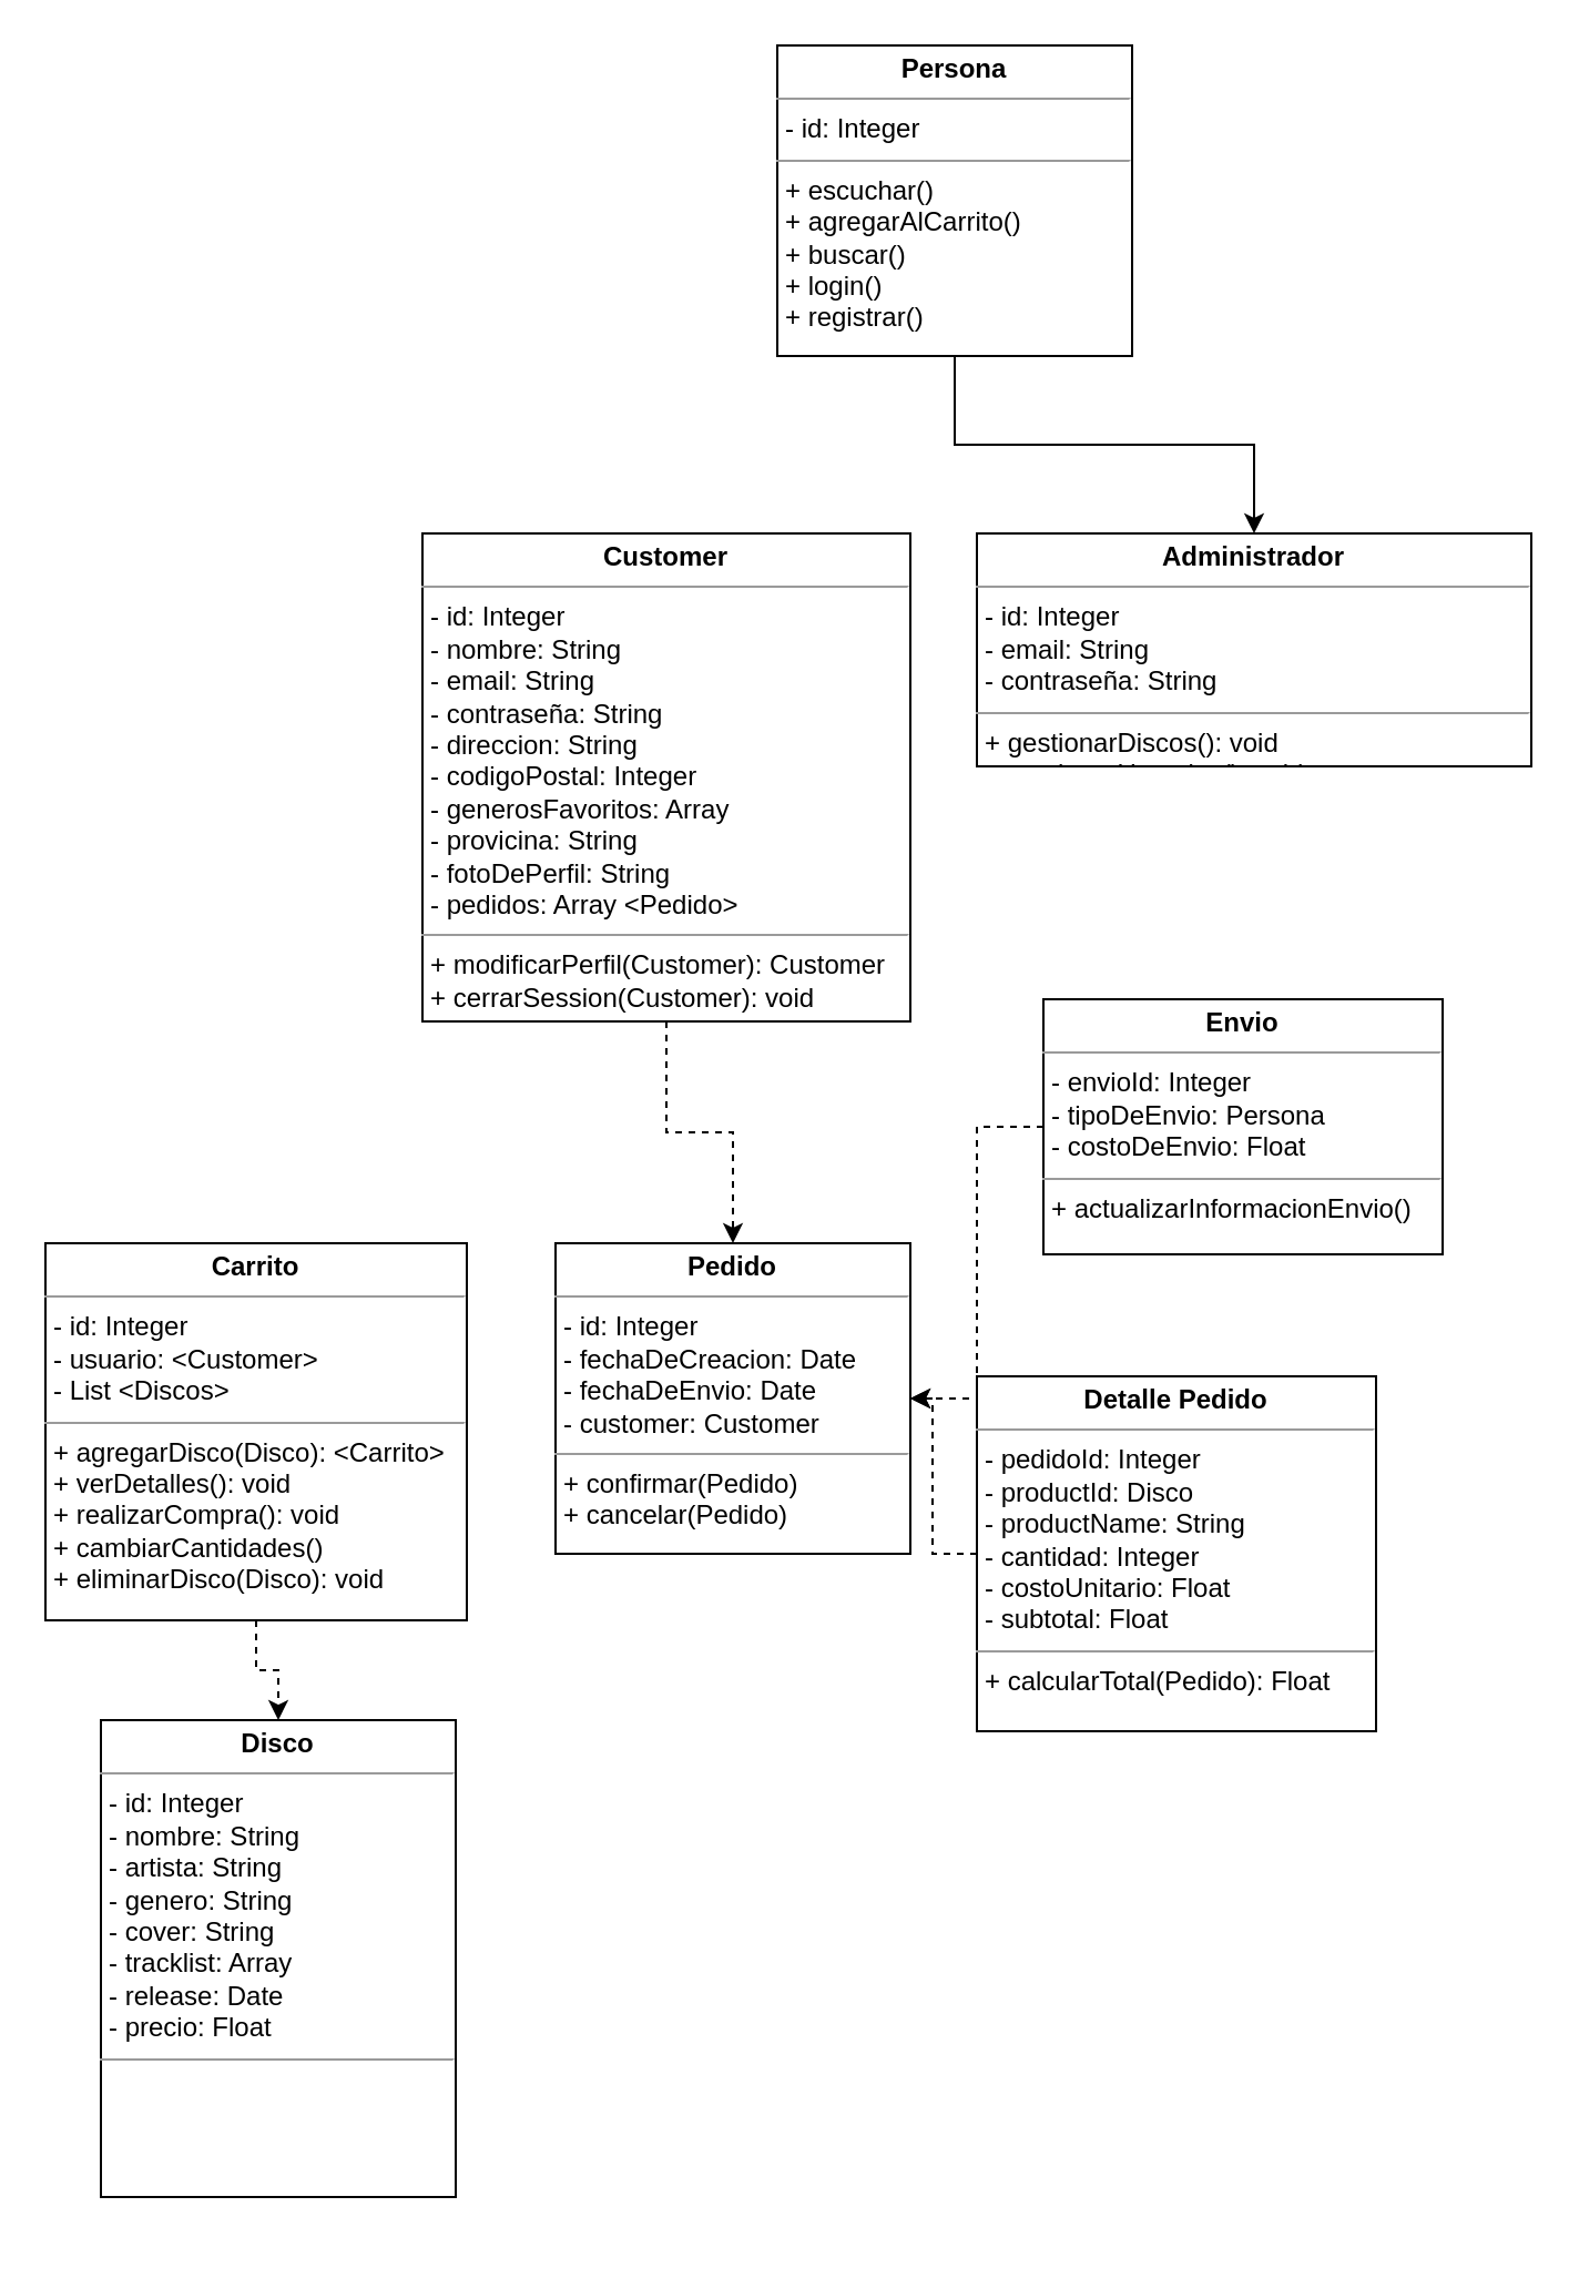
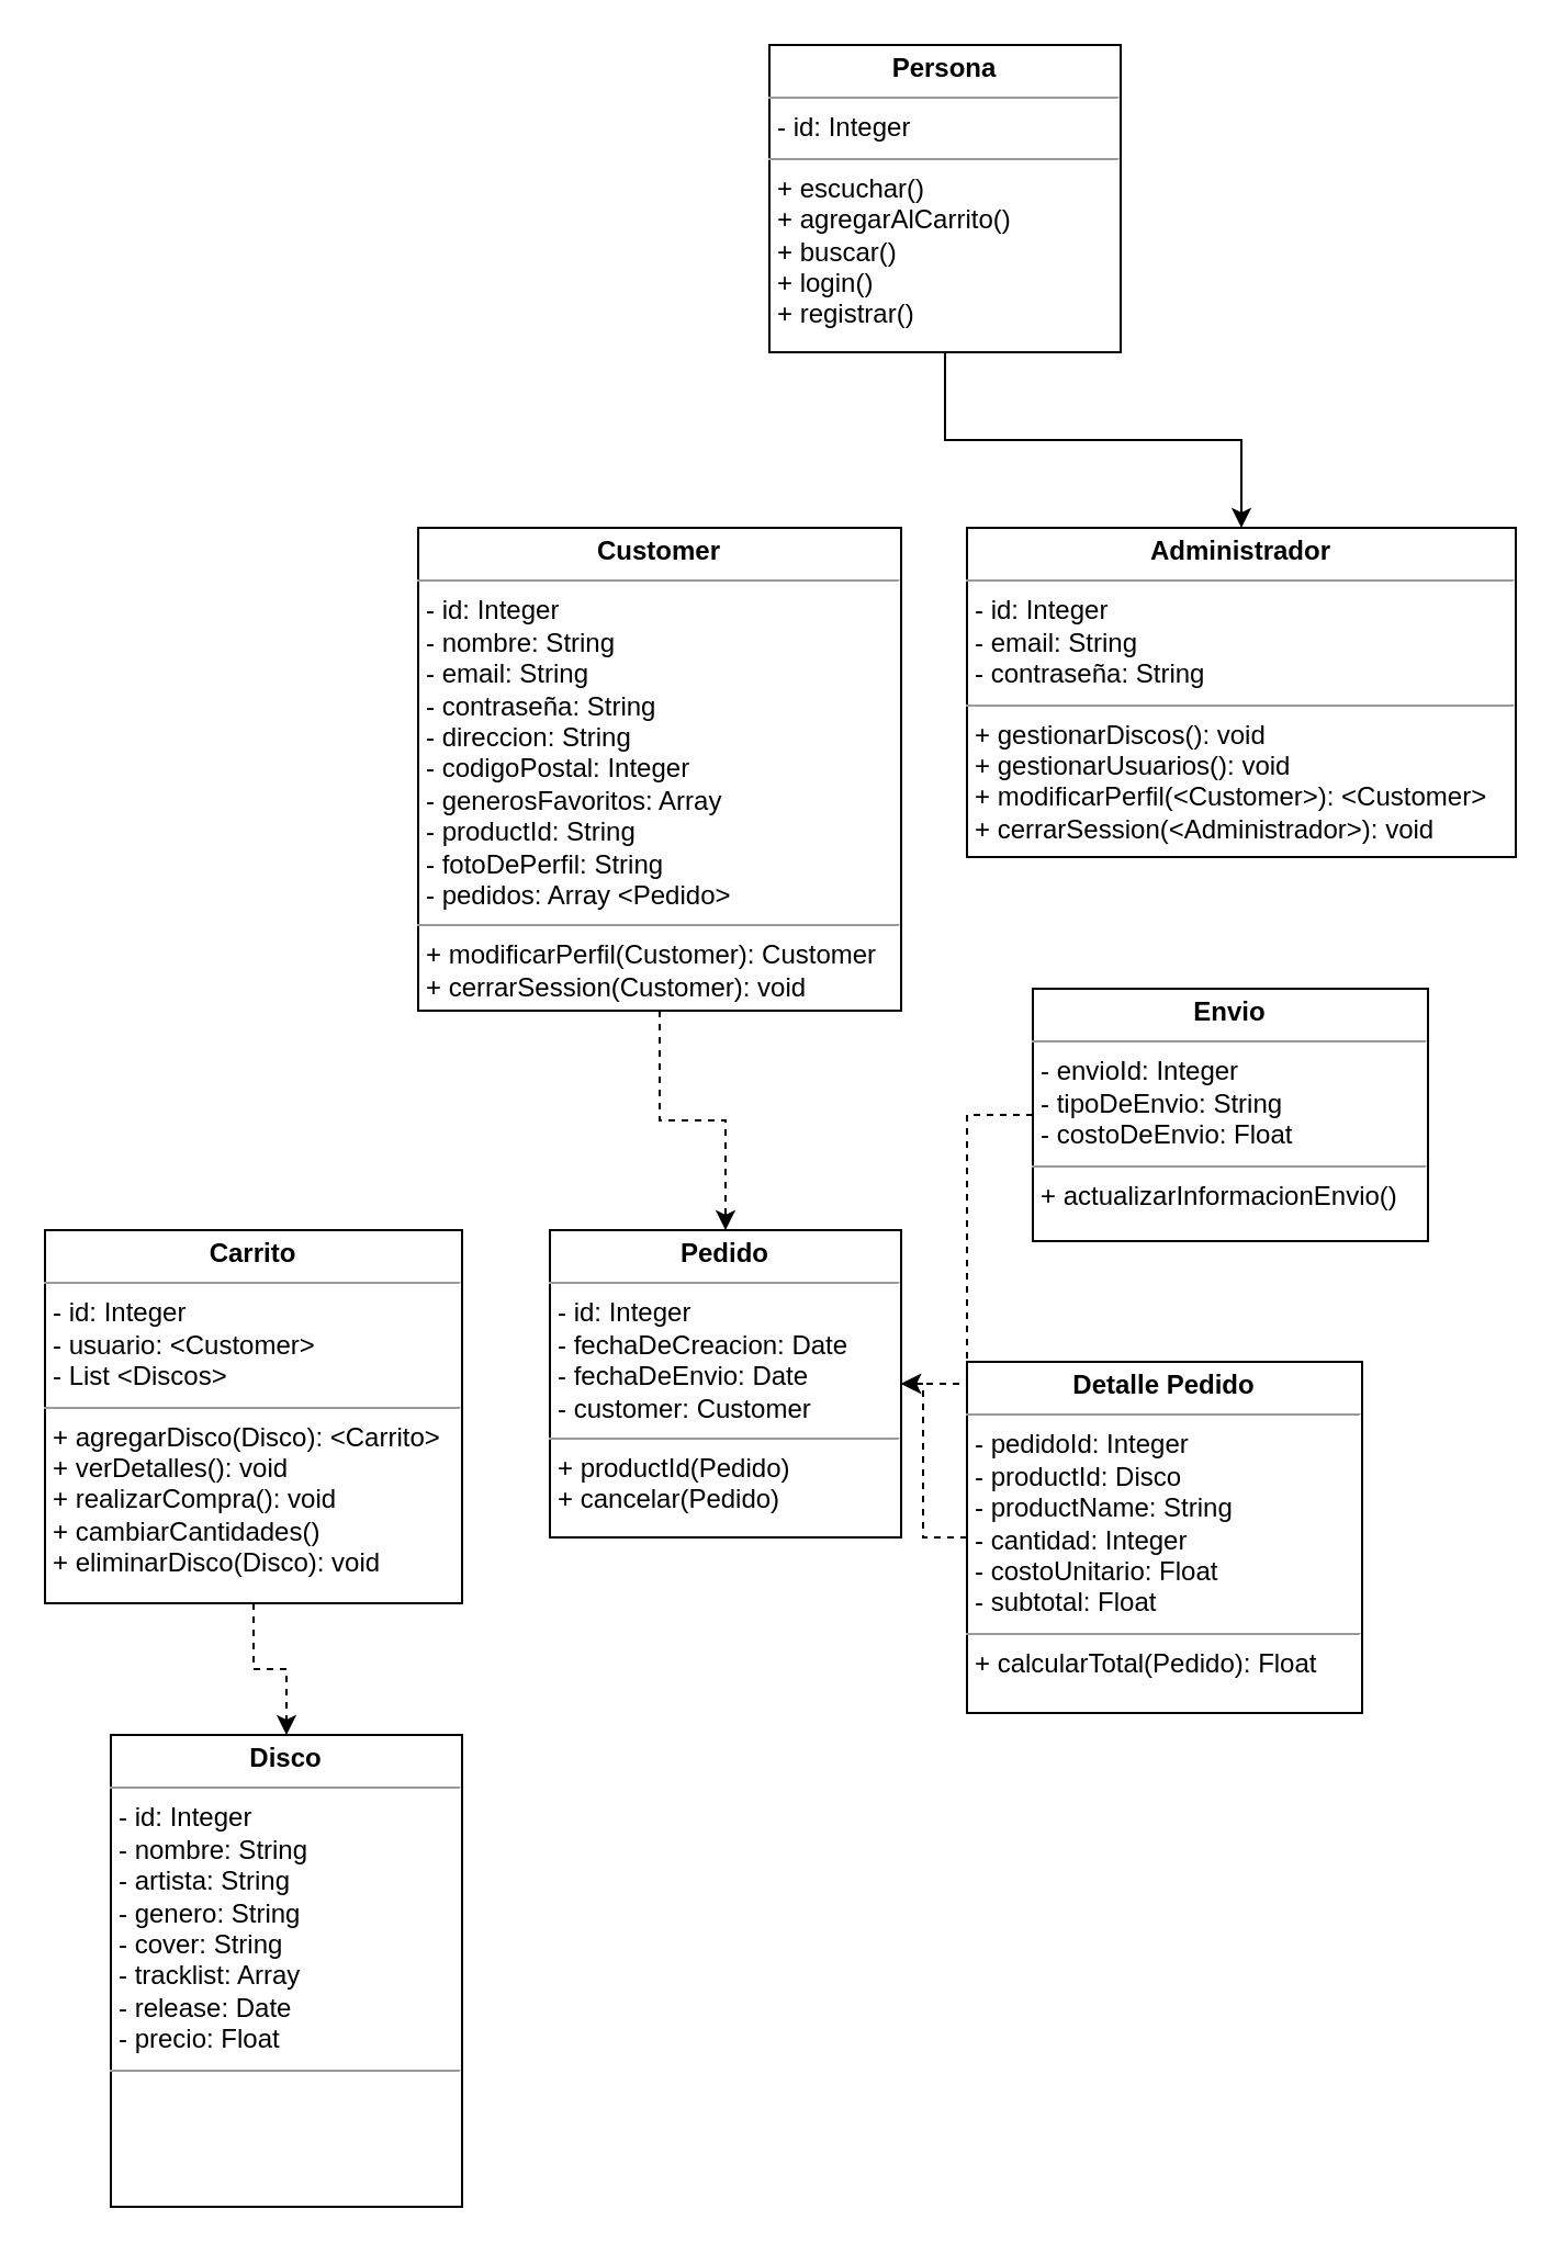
- <mxCell id="6" value="&lt;p style=&quot;margin: 0px ; margin-top: 4px ; text-align: center&quot;&gt;&lt;b&gt;Administrador&lt;/b&gt;&lt;/p&gt;&lt;hr size=&quot;1&quot;&gt;&lt;p style=&quot;margin: 0px ; margin-left: 4px&quot;&gt;- id: Integer&lt;/p&gt;&lt;p style=&quot;margin: 0px ; margin-left: 4px&quot;&gt;- email: String&lt;/p&gt;&lt;p style=&quot;margin: 0px ; margin-left: 4px&quot;&gt;- contraseña: String&lt;/p&gt;&lt;hr size=&quot;1&quot;&gt;&lt;p style=&quot;margin: 0px ; margin-left: 4px&quot;&gt;+ gestionarDiscos(): void&lt;/p&gt;&lt;p style=&quot;margin: 0px ; margin-left: 4px&quot;&gt;+ gestionarUsuarios(): void&lt;/p&gt;&lt;p style=&quot;margin: 0px ; margin-left: 4px&quot;&gt;+ modificarPerfil(&amp;lt;Customer&amp;gt;): &amp;lt;Customer&amp;gt;&lt;/p&gt;&lt;p style=&quot;margin: 0px ; margin-left: 4px&quot;&gt;+ cerrarSession(&amp;lt;Administrador&amp;gt;): void&lt;br&gt;&lt;/p&gt;" style="verticalAlign=top;align=left;overflow=fill;fontSize=12;fontFamily=Helvetica;html=1;" parent="1" vertex="1"><mxGeometry x="440" y="240" width="250" height="105" as="geometry" /></mxCell>
+ <mxCell id="6" value="&lt;p style=&quot;margin: 0px ; margin-top: 4px ; text-align: center&quot;&gt;&lt;b&gt;Administrador&lt;/b&gt;&lt;/p&gt;&lt;hr size=&quot;1&quot;&gt;&lt;p style=&quot;margin: 0px ; margin-left: 4px&quot;&gt;- id: Integer&lt;/p&gt;&lt;p style=&quot;margin: 0px ; margin-left: 4px&quot;&gt;- email: String&lt;/p&gt;&lt;p style=&quot;margin: 0px ; margin-left: 4px&quot;&gt;- contraseña: String&lt;/p&gt;&lt;hr size=&quot;1&quot;&gt;&lt;p style=&quot;margin: 0px ; margin-left: 4px&quot;&gt;+ gestionarDiscos(): void&lt;/p&gt;&lt;p style=&quot;margin: 0px ; margin-left: 4px&quot;&gt;+ gestionarUsuarios(): void&lt;/p&gt;&lt;p style=&quot;margin: 0px ; margin-left: 4px&quot;&gt;+ modificarPerfil(&amp;lt;Customer&amp;gt;): &amp;lt;Customer&amp;gt;&lt;/p&gt;&lt;p style=&quot;margin: 0px ; margin-left: 4px&quot;&gt;+ cerrarSession(&amp;lt;Administrador&amp;gt;): void&lt;br&gt;&lt;/p&gt;" style="verticalAlign=top;align=left;overflow=fill;fontSize=12;fontFamily=Helvetica;html=1;" parent="1" vertex="1"><mxGeometry x="440" y="240" width="250" height="150" as="geometry" /></mxCell>
- <mxCell id="5" value="&lt;p style=&quot;margin: 0px ; margin-top: 4px ; text-align: center&quot;&gt;&lt;b&gt;Customer&lt;/b&gt;&lt;/p&gt;&lt;hr size=&quot;1&quot;&gt;&lt;p style=&quot;margin: 0px ; margin-left: 4px&quot;&gt;- id: Integer&lt;/p&gt;&lt;p style=&quot;margin: 0px ; margin-left: 4px&quot;&gt;- nombre: String&lt;/p&gt;&lt;p style=&quot;margin: 0px ; margin-left: 4px&quot;&gt;- email: String&lt;/p&gt;&lt;p style=&quot;margin: 0px ; margin-left: 4px&quot;&gt;- contraseña: String&lt;/p&gt;&lt;p style=&quot;margin: 0px ; margin-left: 4px&quot;&gt;- direccion: String&lt;/p&gt;&lt;p style=&quot;margin: 0px ; margin-left: 4px&quot;&gt;- codigoPostal: Integer&lt;/p&gt;&lt;p style=&quot;margin: 0px ; margin-left: 4px&quot;&gt;- generosFavoritos: Array&lt;/p&gt;&lt;p style=&quot;margin: 0px ; margin-left: 4px&quot;&gt;- provicina: String&lt;/p&gt;&lt;p style=&quot;margin: 0px ; margin-left: 4px&quot;&gt;- fotoDePerfil: String&lt;/p&gt;&lt;p style=&quot;margin: 0px ; margin-left: 4px&quot;&gt;- pedidos: Array &amp;lt;Pedido&amp;gt;&lt;/p&gt;&lt;hr size=&quot;1&quot;&gt;&lt;p style=&quot;margin: 0px ; margin-left: 4px&quot;&gt;&lt;span&gt;+ modificarPerfil(Customer): Customer&lt;/span&gt;&lt;br&gt;&lt;/p&gt;&lt;p style=&quot;margin: 0px ; margin-left: 4px&quot;&gt;+ cerrarSession(Customer): void&lt;/p&gt;" style="verticalAlign=top;align=left;overflow=fill;fontSize=12;fontFamily=Helvetica;html=1;" parent="1" vertex="1"><mxGeometry x="190" y="240" width="220" height="220" as="geometry" /></mxCell>
+ <mxCell id="5" value="&lt;p style=&quot;margin: 0px ; margin-top: 4px ; text-align: center&quot;&gt;&lt;b&gt;Customer&lt;/b&gt;&lt;/p&gt;&lt;hr size=&quot;1&quot;&gt;&lt;p style=&quot;margin: 0px ; margin-left: 4px&quot;&gt;- id: Integer&lt;/p&gt;&lt;p style=&quot;margin: 0px ; margin-left: 4px&quot;&gt;- nombre: String&lt;/p&gt;&lt;p style=&quot;margin: 0px ; margin-left: 4px&quot;&gt;- email: String&lt;/p&gt;&lt;p style=&quot;margin: 0px ; margin-left: 4px&quot;&gt;- contraseña: String&lt;/p&gt;&lt;p style=&quot;margin: 0px ; margin-left: 4px&quot;&gt;- direccion: String&lt;/p&gt;&lt;p style=&quot;margin: 0px ; margin-left: 4px&quot;&gt;- codigoPostal: Integer&lt;/p&gt;&lt;p style=&quot;margin: 0px ; margin-left: 4px&quot;&gt;- generosFavoritos: Array&lt;/p&gt;&lt;p style=&quot;margin: 0px ; margin-left: 4px&quot;&gt;- productId: String&lt;/p&gt;&lt;p style=&quot;margin: 0px ; margin-left: 4px&quot;&gt;- fotoDePerfil: String&lt;/p&gt;&lt;p style=&quot;margin: 0px ; margin-left: 4px&quot;&gt;- pedidos: Array &amp;lt;Pedido&amp;gt;&lt;/p&gt;&lt;hr size=&quot;1&quot;&gt;&lt;p style=&quot;margin: 0px ; margin-left: 4px&quot;&gt;&lt;span&gt;+ modificarPerfil(Customer): Customer&lt;/span&gt;&lt;br&gt;&lt;/p&gt;&lt;p style=&quot;margin: 0px ; margin-left: 4px&quot;&gt;+ cerrarSession(Customer): void&lt;/p&gt;" style="verticalAlign=top;align=left;overflow=fill;fontSize=12;fontFamily=Helvetica;html=1;" parent="1" vertex="1"><mxGeometry x="190" y="240" width="220" height="220" as="geometry" /></mxCell>
- <mxCell id="14" value="&lt;p style=&quot;margin: 0px ; margin-top: 4px ; text-align: center&quot;&gt;&lt;b&gt;Envio&lt;/b&gt;&lt;/p&gt;&lt;hr size=&quot;1&quot;&gt;&lt;p style=&quot;margin: 0px ; margin-left: 4px&quot;&gt;- envioId: Integer&lt;/p&gt;&lt;p style=&quot;margin: 0px ; margin-left: 4px&quot;&gt;- tipoDeEnvio: Persona&lt;/p&gt;&lt;p style=&quot;margin: 0px ; margin-left: 4px&quot;&gt;- costoDeEnvio: Float&lt;/p&gt;&lt;hr size=&quot;1&quot;&gt;&lt;p style=&quot;margin: 0px ; margin-left: 4px&quot;&gt;+ actualizarInformacionEnvio()&lt;/p&gt;" style="verticalAlign=top;align=left;overflow=fill;fontSize=12;fontFamily=Helvetica;html=1;" parent="1" vertex="1"><mxGeometry x="470" y="450" width="180" height="115" as="geometry" /></mxCell>
+ <mxCell id="14" value="&lt;p style=&quot;margin: 0px ; margin-top: 4px ; text-align: center&quot;&gt;&lt;b&gt;Envio&lt;/b&gt;&lt;/p&gt;&lt;hr size=&quot;1&quot;&gt;&lt;p style=&quot;margin: 0px ; margin-left: 4px&quot;&gt;- envioId: Integer&lt;/p&gt;&lt;p style=&quot;margin: 0px ; margin-left: 4px&quot;&gt;- tipoDeEnvio: String&lt;/p&gt;&lt;p style=&quot;margin: 0px ; margin-left: 4px&quot;&gt;- costoDeEnvio: Float&lt;/p&gt;&lt;hr size=&quot;1&quot;&gt;&lt;p style=&quot;margin: 0px ; margin-left: 4px&quot;&gt;+ actualizarInformacionEnvio()&lt;/p&gt;" style="verticalAlign=top;align=left;overflow=fill;fontSize=12;fontFamily=Helvetica;html=1;" parent="1" vertex="1"><mxGeometry x="470" y="450" width="180" height="115" as="geometry" /></mxCell>
- <mxCell id="10" value="&lt;p style=&quot;margin: 0px ; margin-top: 4px ; text-align: center&quot;&gt;&lt;b&gt;Pedido&lt;/b&gt;&lt;/p&gt;&lt;hr size=&quot;1&quot;&gt;&lt;p style=&quot;margin: 0px ; margin-left: 4px&quot;&gt;- id: Integer&lt;/p&gt;&lt;p style=&quot;margin: 0px ; margin-left: 4px&quot;&gt;- fechaDeCreacion: Date&lt;/p&gt;&lt;p style=&quot;margin: 0px ; margin-left: 4px&quot;&gt;- fechaDeEnvio: Date&lt;/p&gt;&lt;p style=&quot;margin: 0px ; margin-left: 4px&quot;&gt;- customer: Customer&lt;/p&gt;&lt;hr size=&quot;1&quot;&gt;&lt;p style=&quot;margin: 0px ; margin-left: 4px&quot;&gt;+ confirmar(Pedido)&lt;/p&gt;&lt;p style=&quot;margin: 0px ; margin-left: 4px&quot;&gt;+ cancelar(Pedido)&lt;/p&gt;" style="verticalAlign=top;align=left;overflow=fill;fontSize=12;fontFamily=Helvetica;html=1;" parent="1" vertex="1"><mxGeometry x="250" y="560" width="160" height="140" as="geometry" /></mxCell>
+ <mxCell id="10" value="&lt;p style=&quot;margin: 0px ; margin-top: 4px ; text-align: center&quot;&gt;&lt;b&gt;Pedido&lt;/b&gt;&lt;/p&gt;&lt;hr size=&quot;1&quot;&gt;&lt;p style=&quot;margin: 0px ; margin-left: 4px&quot;&gt;- id: Integer&lt;/p&gt;&lt;p style=&quot;margin: 0px ; margin-left: 4px&quot;&gt;- fechaDeCreacion: Date&lt;/p&gt;&lt;p style=&quot;margin: 0px ; margin-left: 4px&quot;&gt;- fechaDeEnvio: Date&lt;/p&gt;&lt;p style=&quot;margin: 0px ; margin-left: 4px&quot;&gt;- customer: Customer&lt;/p&gt;&lt;hr size=&quot;1&quot;&gt;&lt;p style=&quot;margin: 0px ; margin-left: 4px&quot;&gt;+ productId(Pedido)&lt;/p&gt;&lt;p style=&quot;margin: 0px ; margin-left: 4px&quot;&gt;+ cancelar(Pedido)&lt;/p&gt;" style="verticalAlign=top;align=left;overflow=fill;fontSize=12;fontFamily=Helvetica;html=1;" parent="1" vertex="1"><mxGeometry x="250" y="560" width="160" height="140" as="geometry" /></mxCell>
- <mxCell id="7" value="&lt;p style=&quot;margin: 0px ; margin-top: 4px ; text-align: center&quot;&gt;&lt;b&gt;Disco&lt;/b&gt;&lt;/p&gt;&lt;hr size=&quot;1&quot;&gt;&lt;p style=&quot;margin: 0px ; margin-left: 4px&quot;&gt;- id: Integer&lt;/p&gt;&lt;p style=&quot;margin: 0px ; margin-left: 4px&quot;&gt;- nombre: String&lt;/p&gt;&lt;p style=&quot;margin: 0px ; margin-left: 4px&quot;&gt;- artista: String&lt;/p&gt;&lt;p style=&quot;margin: 0px ; margin-left: 4px&quot;&gt;- genero: String&lt;/p&gt;&lt;p style=&quot;margin: 0px ; margin-left: 4px&quot;&gt;- cover: String&lt;/p&gt;&lt;p style=&quot;margin: 0px ; margin-left: 4px&quot;&gt;- tracklist: Array&lt;/p&gt;&lt;p style=&quot;margin: 0px ; margin-left: 4px&quot;&gt;- release: Date&lt;/p&gt;&lt;p style=&quot;margin: 0px ; margin-left: 4px&quot;&gt;- precio: Float&lt;/p&gt;&lt;hr size=&quot;1&quot;&gt;&lt;p style=&quot;margin: 0px ; margin-left: 4px&quot;&gt;&lt;br&gt;&lt;/p&gt;" style="verticalAlign=top;align=left;overflow=fill;fontSize=12;fontFamily=Helvetica;html=1;" parent="1" vertex="1"><mxGeometry x="45" y="775" width="160" height="215" as="geometry" /></mxCell>
+ <mxCell id="7" value="&lt;p style=&quot;margin: 0px ; margin-top: 4px ; text-align: center&quot;&gt;&lt;b&gt;Disco&lt;/b&gt;&lt;/p&gt;&lt;hr size=&quot;1&quot;&gt;&lt;p style=&quot;margin: 0px ; margin-left: 4px&quot;&gt;- id: Integer&lt;/p&gt;&lt;p style=&quot;margin: 0px ; margin-left: 4px&quot;&gt;- nombre: String&lt;/p&gt;&lt;p style=&quot;margin: 0px ; margin-left: 4px&quot;&gt;- artista: String&lt;/p&gt;&lt;p style=&quot;margin: 0px ; margin-left: 4px&quot;&gt;- genero: String&lt;/p&gt;&lt;p style=&quot;margin: 0px ; margin-left: 4px&quot;&gt;- cover: String&lt;/p&gt;&lt;p style=&quot;margin: 0px ; margin-left: 4px&quot;&gt;- tracklist: Array&lt;/p&gt;&lt;p style=&quot;margin: 0px ; margin-left: 4px&quot;&gt;- release: Date&lt;/p&gt;&lt;p style=&quot;margin: 0px ; margin-left: 4px&quot;&gt;- precio: Float&lt;/p&gt;&lt;hr size=&quot;1&quot;&gt;&lt;p style=&quot;margin: 0px ; margin-left: 4px&quot;&gt;&lt;br&gt;&lt;/p&gt;" style="verticalAlign=top;align=left;overflow=fill;fontSize=12;fontFamily=Helvetica;html=1;" parent="1" vertex="1"><mxGeometry x="50" y="790" width="160" height="215" as="geometry" /></mxCell>
